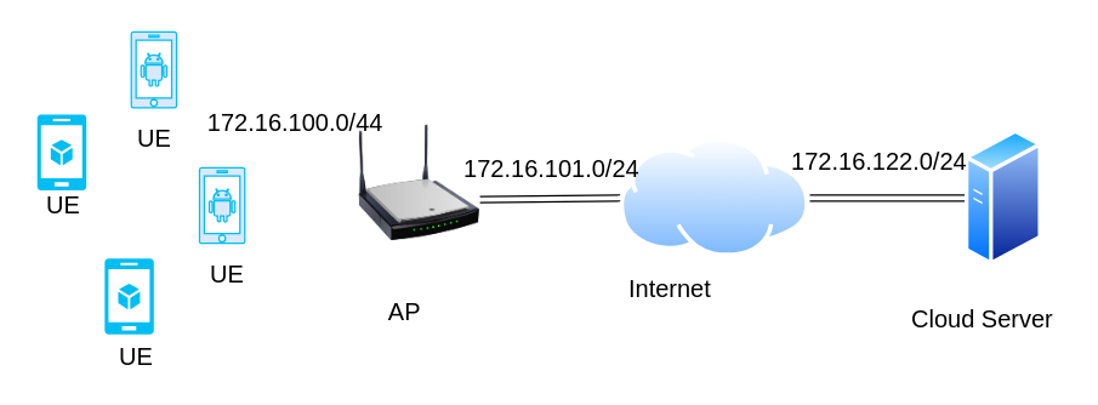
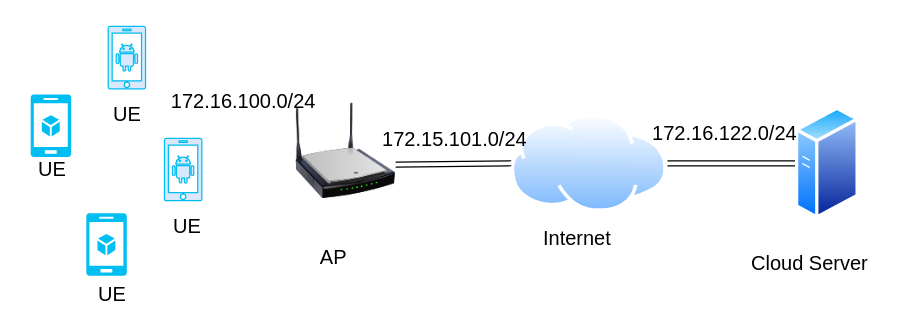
- <mxCell id="20" value="&lt;span style=&quot;font-size: 16px&quot;&gt;172.16.100.0/44&lt;/span&gt;" style="text;html=1;resizable=0;autosize=1;align=center;verticalAlign=middle;points=[];fillColor=none;strokeColor=none;rounded=0;" vertex="1" parent="1"><mxGeometry x="131" y="70.5" width="126" height="19" as="geometry" /></mxCell>
+ <mxCell id="20" value="&lt;span style=&quot;font-size: 16px&quot;&gt;172.16.100.0/24&lt;/span&gt;" style="text;html=1;resizable=0;autosize=1;align=center;verticalAlign=middle;points=[];fillColor=none;strokeColor=none;rounded=0;" vertex="1" parent="1"><mxGeometry x="131" y="70.5" width="126" height="19" as="geometry" /></mxCell>
- <mxCell id="18" value="&lt;span style=&quot;font-size: 16px&quot;&gt;172.16.101.0/24&lt;/span&gt;" style="text;html=1;resizable=0;autosize=1;align=center;verticalAlign=middle;points=[];fillColor=none;strokeColor=none;rounded=0;" vertex="1" parent="1"><mxGeometry x="300" y="101" width="126" height="19" as="geometry" /></mxCell>
+ <mxCell id="18" value="&lt;span style=&quot;font-size: 16px&quot;&gt;172.15.101.0/24&lt;/span&gt;" style="text;html=1;resizable=0;autosize=1;align=center;verticalAlign=middle;points=[];fillColor=none;strokeColor=none;rounded=0;" vertex="1" parent="1"><mxGeometry x="300" y="101" width="126" height="19" as="geometry" /></mxCell>
- <mxCell id="16" value="&lt;span style=&quot;font-size: 16px&quot;&gt;Internet&lt;/span&gt;" style="text;html=1;resizable=0;autosize=1;align=center;verticalAlign=middle;points=[];fillColor=none;strokeColor=none;rounded=0;" vertex="1" parent="1"><mxGeometry x="406" y="180" width="70" height="20" as="geometry" /></mxCell>
+ <mxCell id="16" value="&lt;span style=&quot;font-size: 16px&quot;&gt;Internet&lt;/span&gt;" style="text;html=1;resizable=0;autosize=1;align=center;verticalAlign=middle;points=[];fillColor=none;strokeColor=none;rounded=0;" vertex="1" parent="1"><mxGeometry x="426" y="180" width="70" height="20" as="geometry" /></mxCell>
